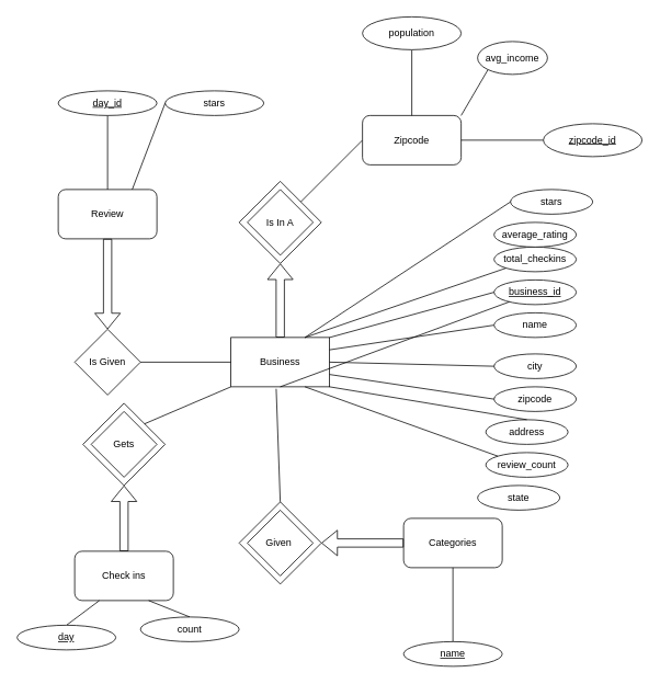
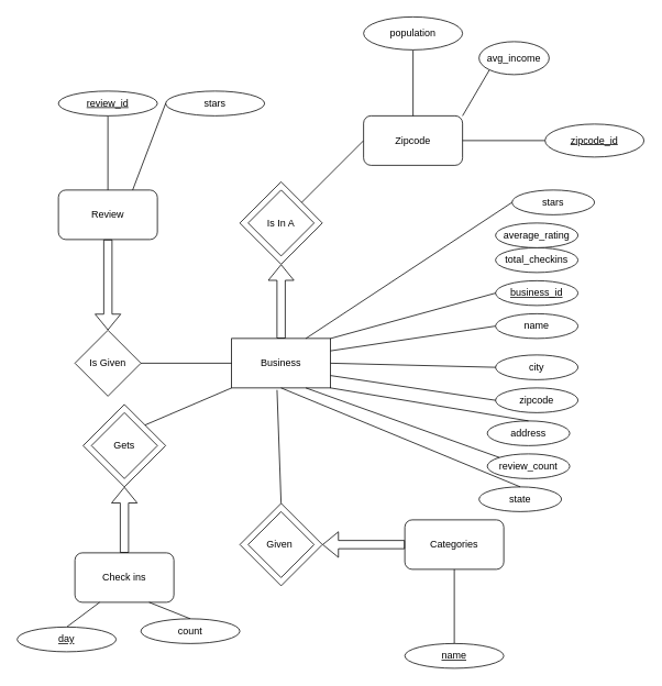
- <mxCell id="26" value="&lt;u&gt;day_id&lt;/u&gt;" style="ellipse;whiteSpace=wrap;html=1;" vertex="1" parent="1"><mxGeometry x="70" y="110" width="120" height="30" as="geometry" /></mxCell>
+ <mxCell id="26" value="&lt;u&gt;review_id&lt;/u&gt;" style="ellipse;whiteSpace=wrap;html=1;" vertex="1" parent="1"><mxGeometry x="70" y="110" width="120" height="30" as="geometry" /></mxCell>
- <mxCell id="20" value="" style="endArrow=none;html=1;rounded=0;exitX=0.75;exitY=0;exitDx=0;exitDy=0;entryX=0;entryY=1;entryDx=0;entryDy=0;" edge="1" parent="1" source="2" target="11"><mxGeometry width="50" height="50" relative="1" as="geometry"><mxPoint x="470" y="495" as="sourcePoint" /><mxPoint x="550" y="475" as="targetPoint" /></mxGeometry></mxCell>
- <mxCell id="19" value="" style="endArrow=none;html=1;rounded=0;exitX=0.5;exitY=1;exitDx=0;exitDy=0;" edge="1" parent="1" source="2" target="5"><mxGeometry width="50" height="50" relative="1" as="geometry"><mxPoint x="460" y="485" as="sourcePoint" /><mxPoint x="540" y="465" as="targetPoint" /></mxGeometry></mxCell>
+ <mxCell id="19" value="" style="endArrow=none;html=1;rounded=0;exitX=0.5;exitY=1;exitDx=0;exitDy=0;entryX=0.5;entryY=0;entryDx=0;entryDy=0;" edge="1" parent="1" source="2" target="7"><mxGeometry width="50" height="50" relative="1" as="geometry"><mxPoint x="460" y="485" as="sourcePoint" /><mxPoint x="540" y="465" as="targetPoint" /></mxGeometry></mxCell>
